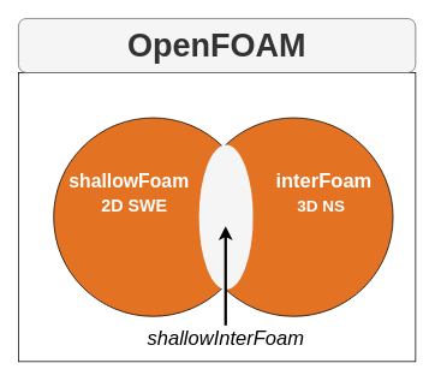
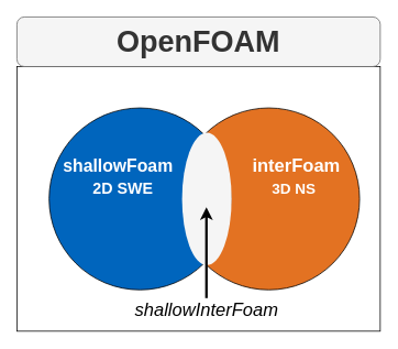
- <mxCell id="4" value="&lt;b&gt;&lt;span style=&quot;font-size: 21px&quot;&gt;shallowFoam&amp;nbsp; &amp;nbsp; &amp;nbsp; &amp;nbsp; &amp;nbsp; &amp;nbsp;&lt;/span&gt;&lt;font style=&quot;font-size: 19px&quot;&gt;2D SWE&lt;/font&gt;&lt;span style=&quot;font-size: 21px&quot;&gt;&amp;nbsp; &amp;nbsp; &amp;nbsp; &amp;nbsp;&amp;nbsp;&lt;/span&gt;&lt;br&gt;&lt;br&gt;&lt;span style=&quot;font-size: 21px&quot;&gt;&amp;nbsp; &amp;nbsp; &amp;nbsp; &amp;nbsp;&amp;nbsp;&lt;/span&gt;&lt;br style=&quot;font-size: 22px&quot;&gt;&lt;/b&gt;" style="ellipse;whiteSpace=wrap;html=1;aspect=fixed;rounded=0;shadow=0;strokeWidth=1;fontSize=22;fontColor=#FFFFFF;fillColor=#e37222;rotation=0;" vertex="1" parent="1"><mxGeometry x="59" y="130" width="220" height="220" as="geometry" /></mxCell>
+ <mxCell id="4" value="&lt;b&gt;&lt;span style=&quot;font-size: 21px&quot;&gt;shallowFoam&amp;nbsp; &amp;nbsp; &amp;nbsp; &amp;nbsp; &amp;nbsp; &amp;nbsp;&lt;/span&gt;&lt;font style=&quot;font-size: 19px&quot;&gt;2D SWE&lt;/font&gt;&lt;span style=&quot;font-size: 21px&quot;&gt;&amp;nbsp; &amp;nbsp; &amp;nbsp; &amp;nbsp;&amp;nbsp;&lt;/span&gt;&lt;br&gt;&lt;br&gt;&lt;span style=&quot;font-size: 21px&quot;&gt;&amp;nbsp; &amp;nbsp; &amp;nbsp; &amp;nbsp;&amp;nbsp;&lt;/span&gt;&lt;br style=&quot;font-size: 22px&quot;&gt;&lt;/b&gt;" style="ellipse;whiteSpace=wrap;html=1;aspect=fixed;rounded=0;shadow=0;strokeWidth=1;fontSize=22;fontColor=#FFFFFF;fillColor=#0065BD;rotation=0;" vertex="1" parent="1"><mxGeometry x="59" y="130" width="220" height="220" as="geometry" /></mxCell>
